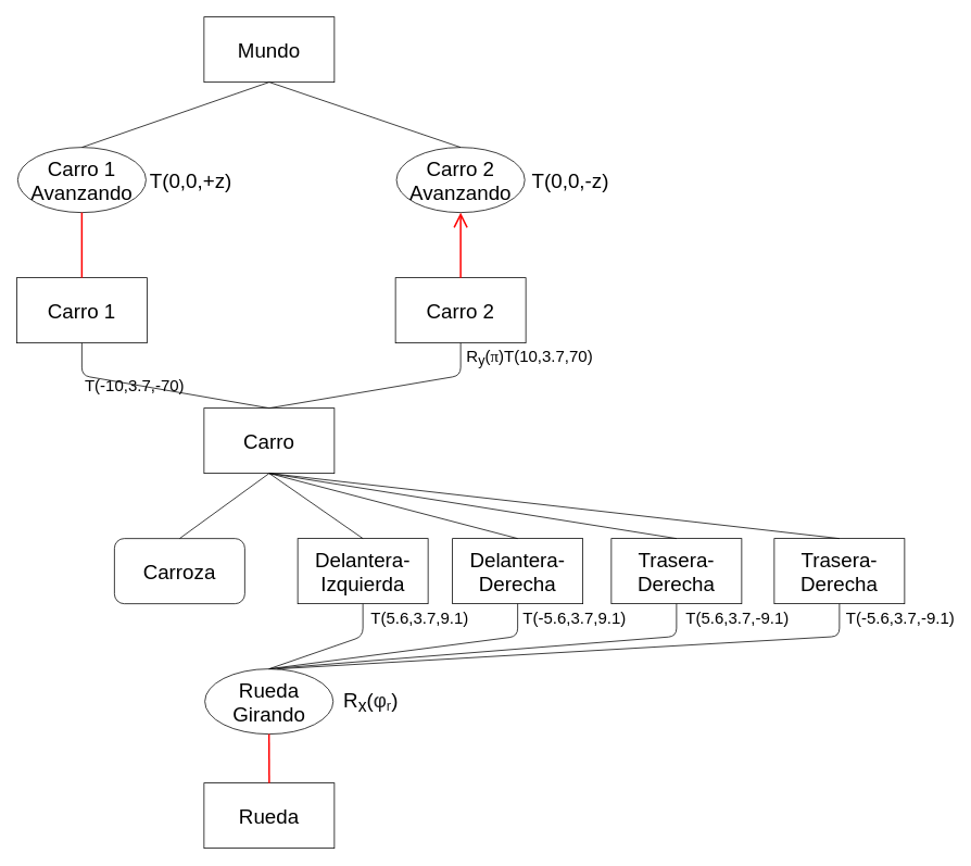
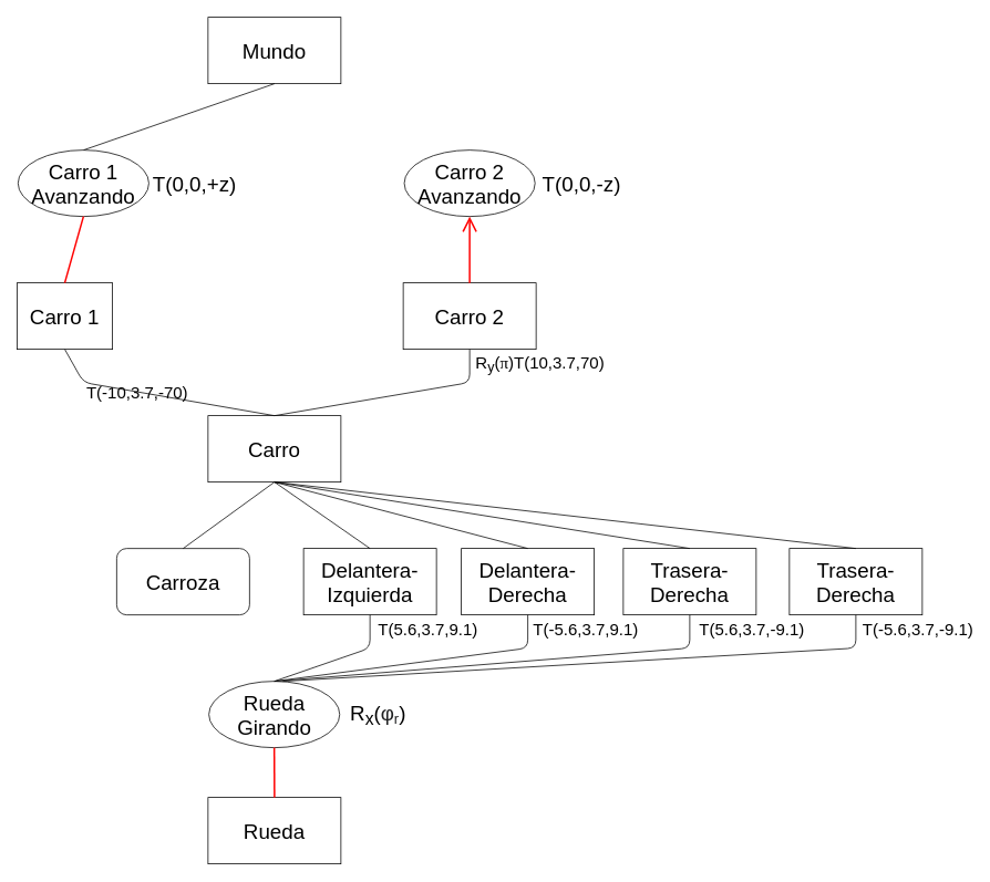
- <mxCell id="39" value="" style="endArrow=none;html=1;fontSize=25;startSize=14;endSize=14;sourcePerimeterSpacing=8;targetPerimeterSpacing=8;entryX=0.5;entryY=1;entryDx=0;entryDy=0;exitX=0.5;exitY=0;exitDx=0;exitDy=0;" edge="1" parent="1" source="32" target="37"><mxGeometry width="50" height="50" relative="1" as="geometry"><mxPoint x="560" y="200" as="sourcePoint" /><mxPoint x="610" y="150" as="targetPoint" /></mxGeometry></mxCell>
- <mxCell id="25" value="Carro 1" style="rounded=0;whiteSpace=wrap;html=1;hachureGap=4;pointerEvents=0;fontSize=25;" vertex="1" parent="1"><mxGeometry x="20" y="340" width="160" height="80" as="geometry" /></mxCell>
+ <mxCell id="25" value="Carro 1" style="rounded=0;whiteSpace=wrap;html=1;hachureGap=4;pointerEvents=0;fontSize=25;" vertex="1" parent="1"><mxGeometry x="20" y="340" width="115" height="80" as="geometry" /></mxCell>
